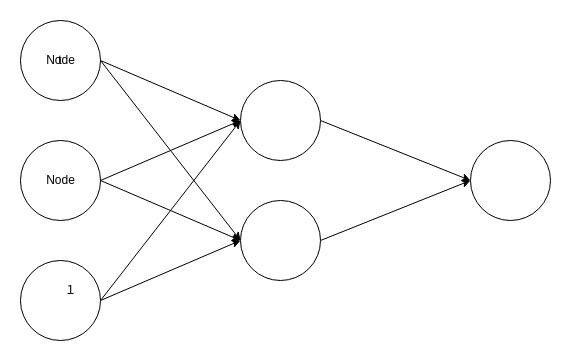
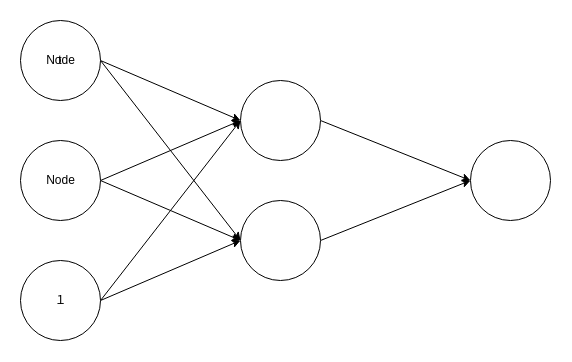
- <mxCell id="18" value="&lt;font style=&quot;color: light-dark(rgb(0, 0, 0), rgb(0, 0, 0));&quot;&gt;１&lt;/font&gt;" style="text;html=1;align=center;verticalAlign=middle;resizable=0;points=[];autosize=1;fillColor=none;" vertex="1" parent="1"><mxGeometry x="50" y="275" width="40" height="30" as="geometry" /></mxCell>
+ <mxCell id="18" value="&lt;font style=&quot;color: light-dark(rgb(0, 0, 0), rgb(0, 0, 0));&quot;&gt;１&lt;/font&gt;" style="text;html=1;align=center;verticalAlign=middle;resizable=0;points=[];autosize=1;fillColor=none;" vertex="1" parent="1"><mxGeometry x="40" y="285" width="40" height="30" as="geometry" /></mxCell>
